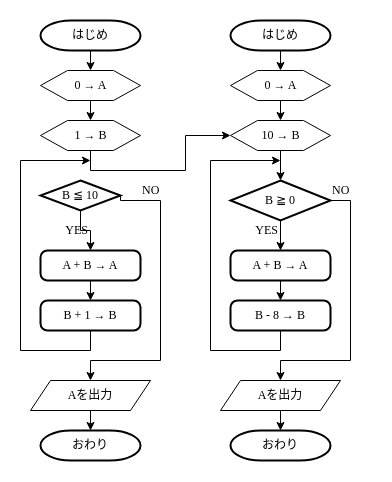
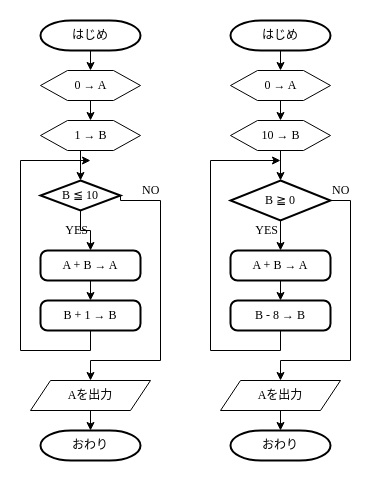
- <mxCell id="6" style="edgeStyle=orthogonalEdgeStyle;rounded=0;orthogonalLoop=1;jettySize=auto;html=1;exitX=0.5;exitY=1;exitDx=0;exitDy=0;fontFamily=Verdana;" edge="1" parent="1" source="7" target="25"><mxGeometry relative="1" as="geometry" /></mxCell>
+ <mxCell id="6" style="edgeStyle=orthogonalEdgeStyle;rounded=0;orthogonalLoop=1;jettySize=auto;html=1;exitX=0.5;exitY=1;exitDx=0;exitDy=0;entryX=0.5;entryY=0;entryDx=0;entryDy=0;entryPerimeter=0;fontFamily=Verdana;" edge="1" parent="1" source="7" target="10"><mxGeometry relative="1" as="geometry" /></mxCell>
